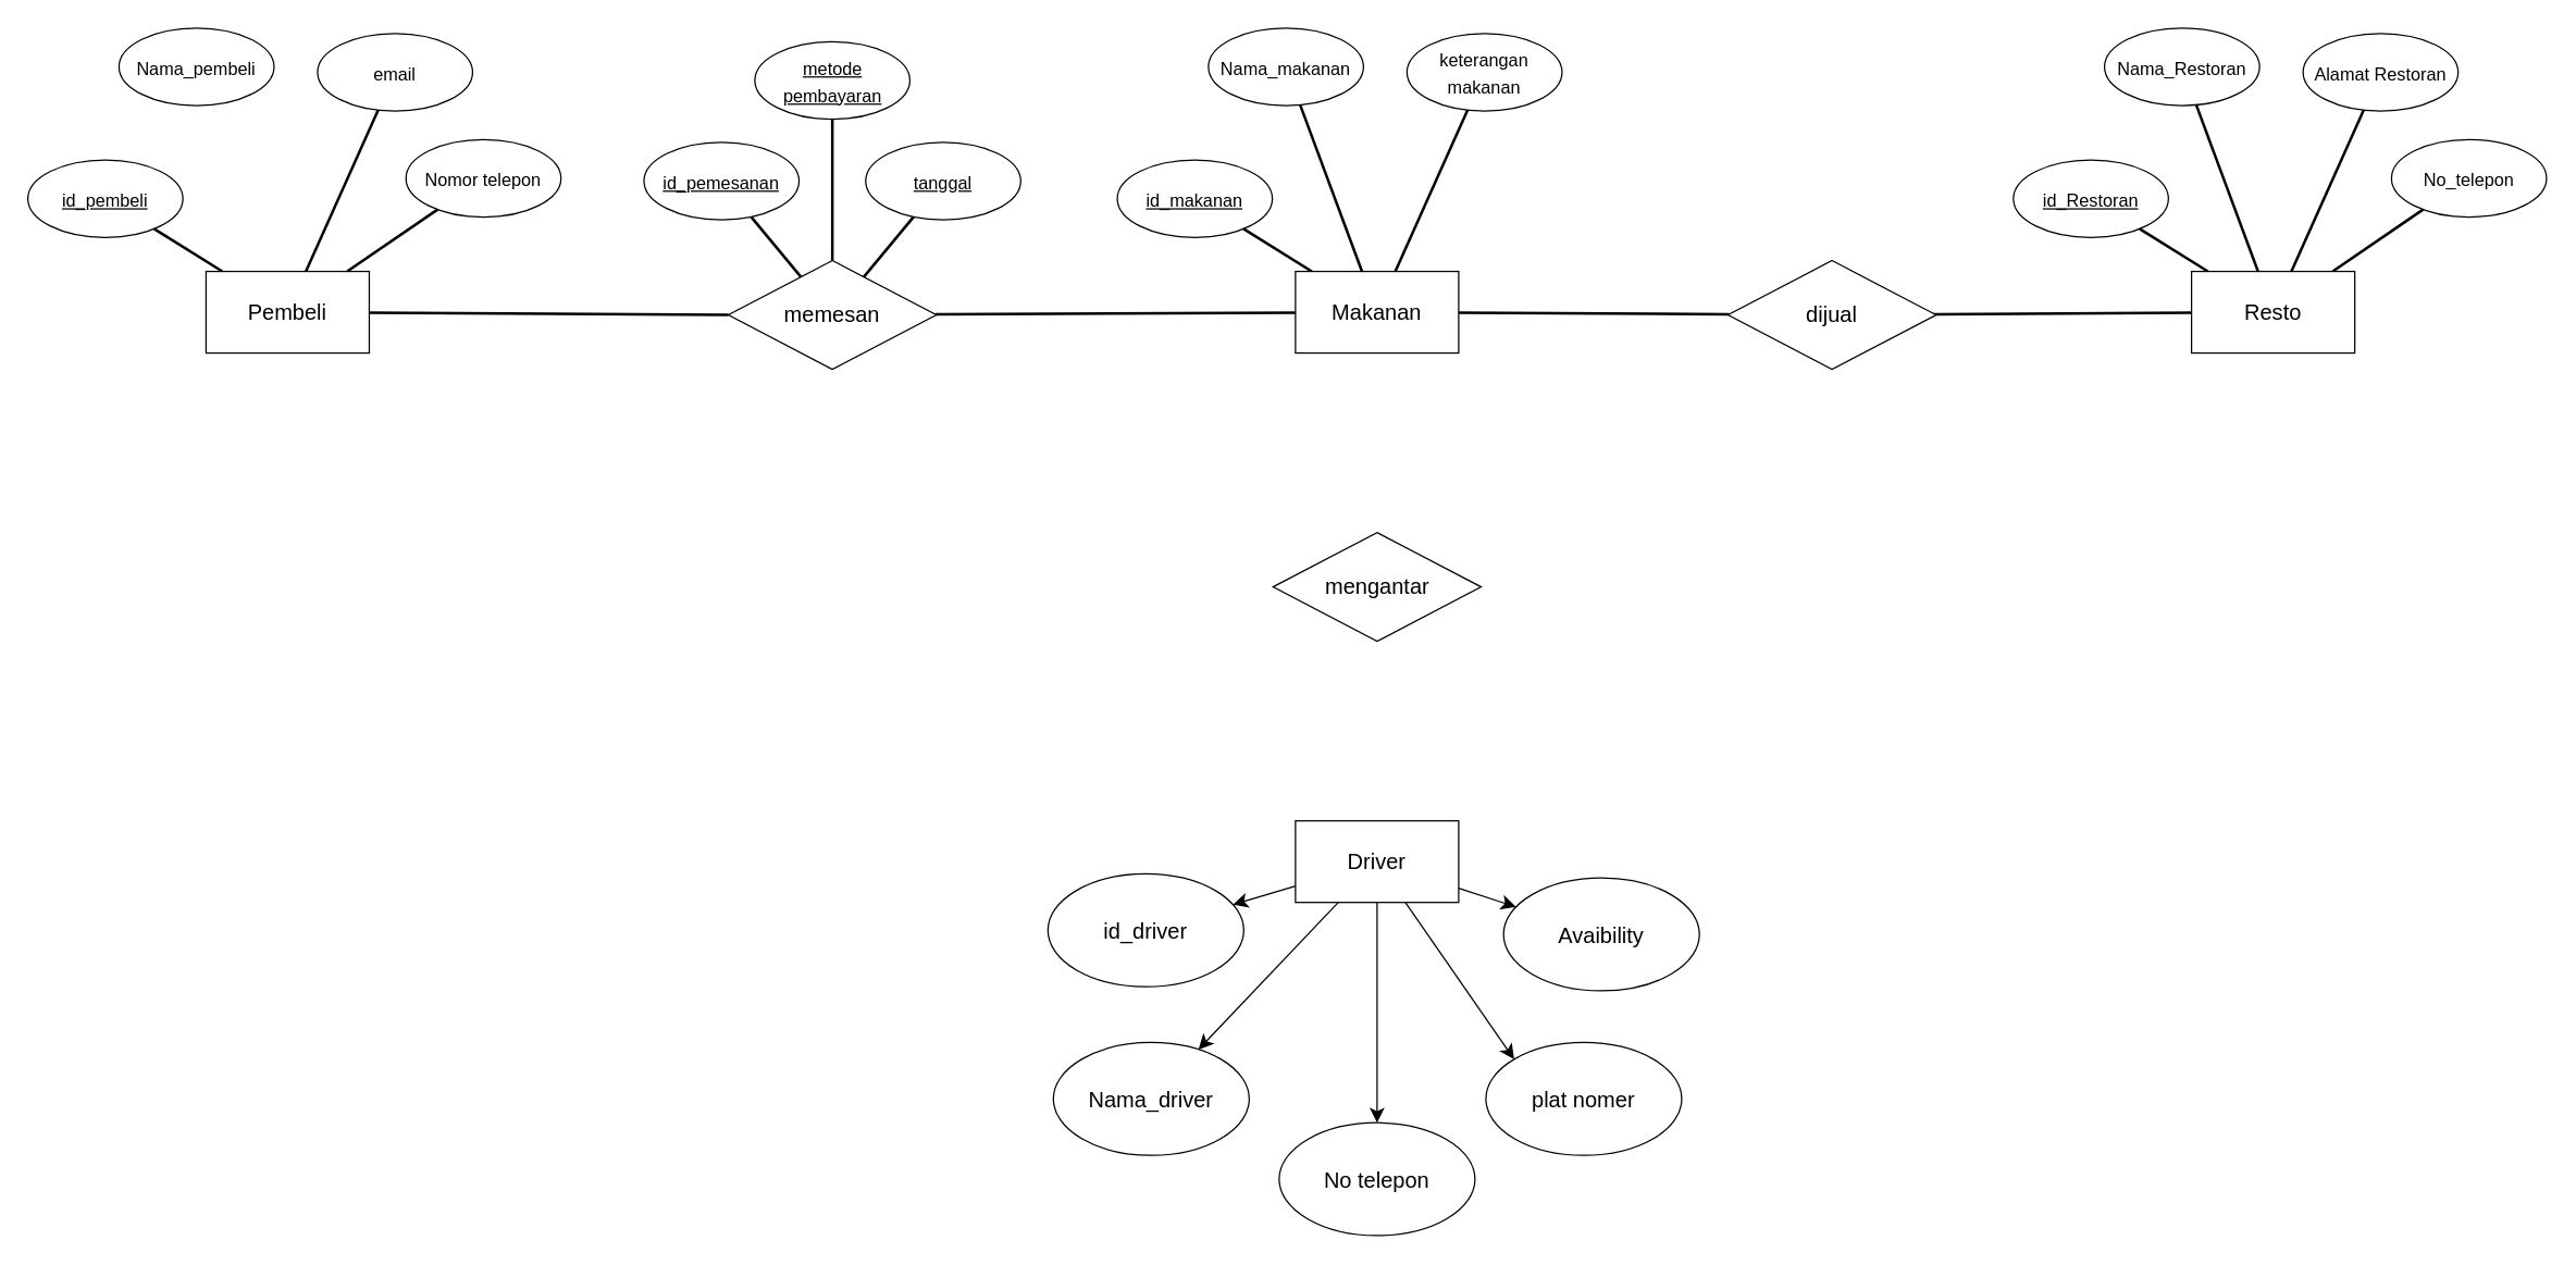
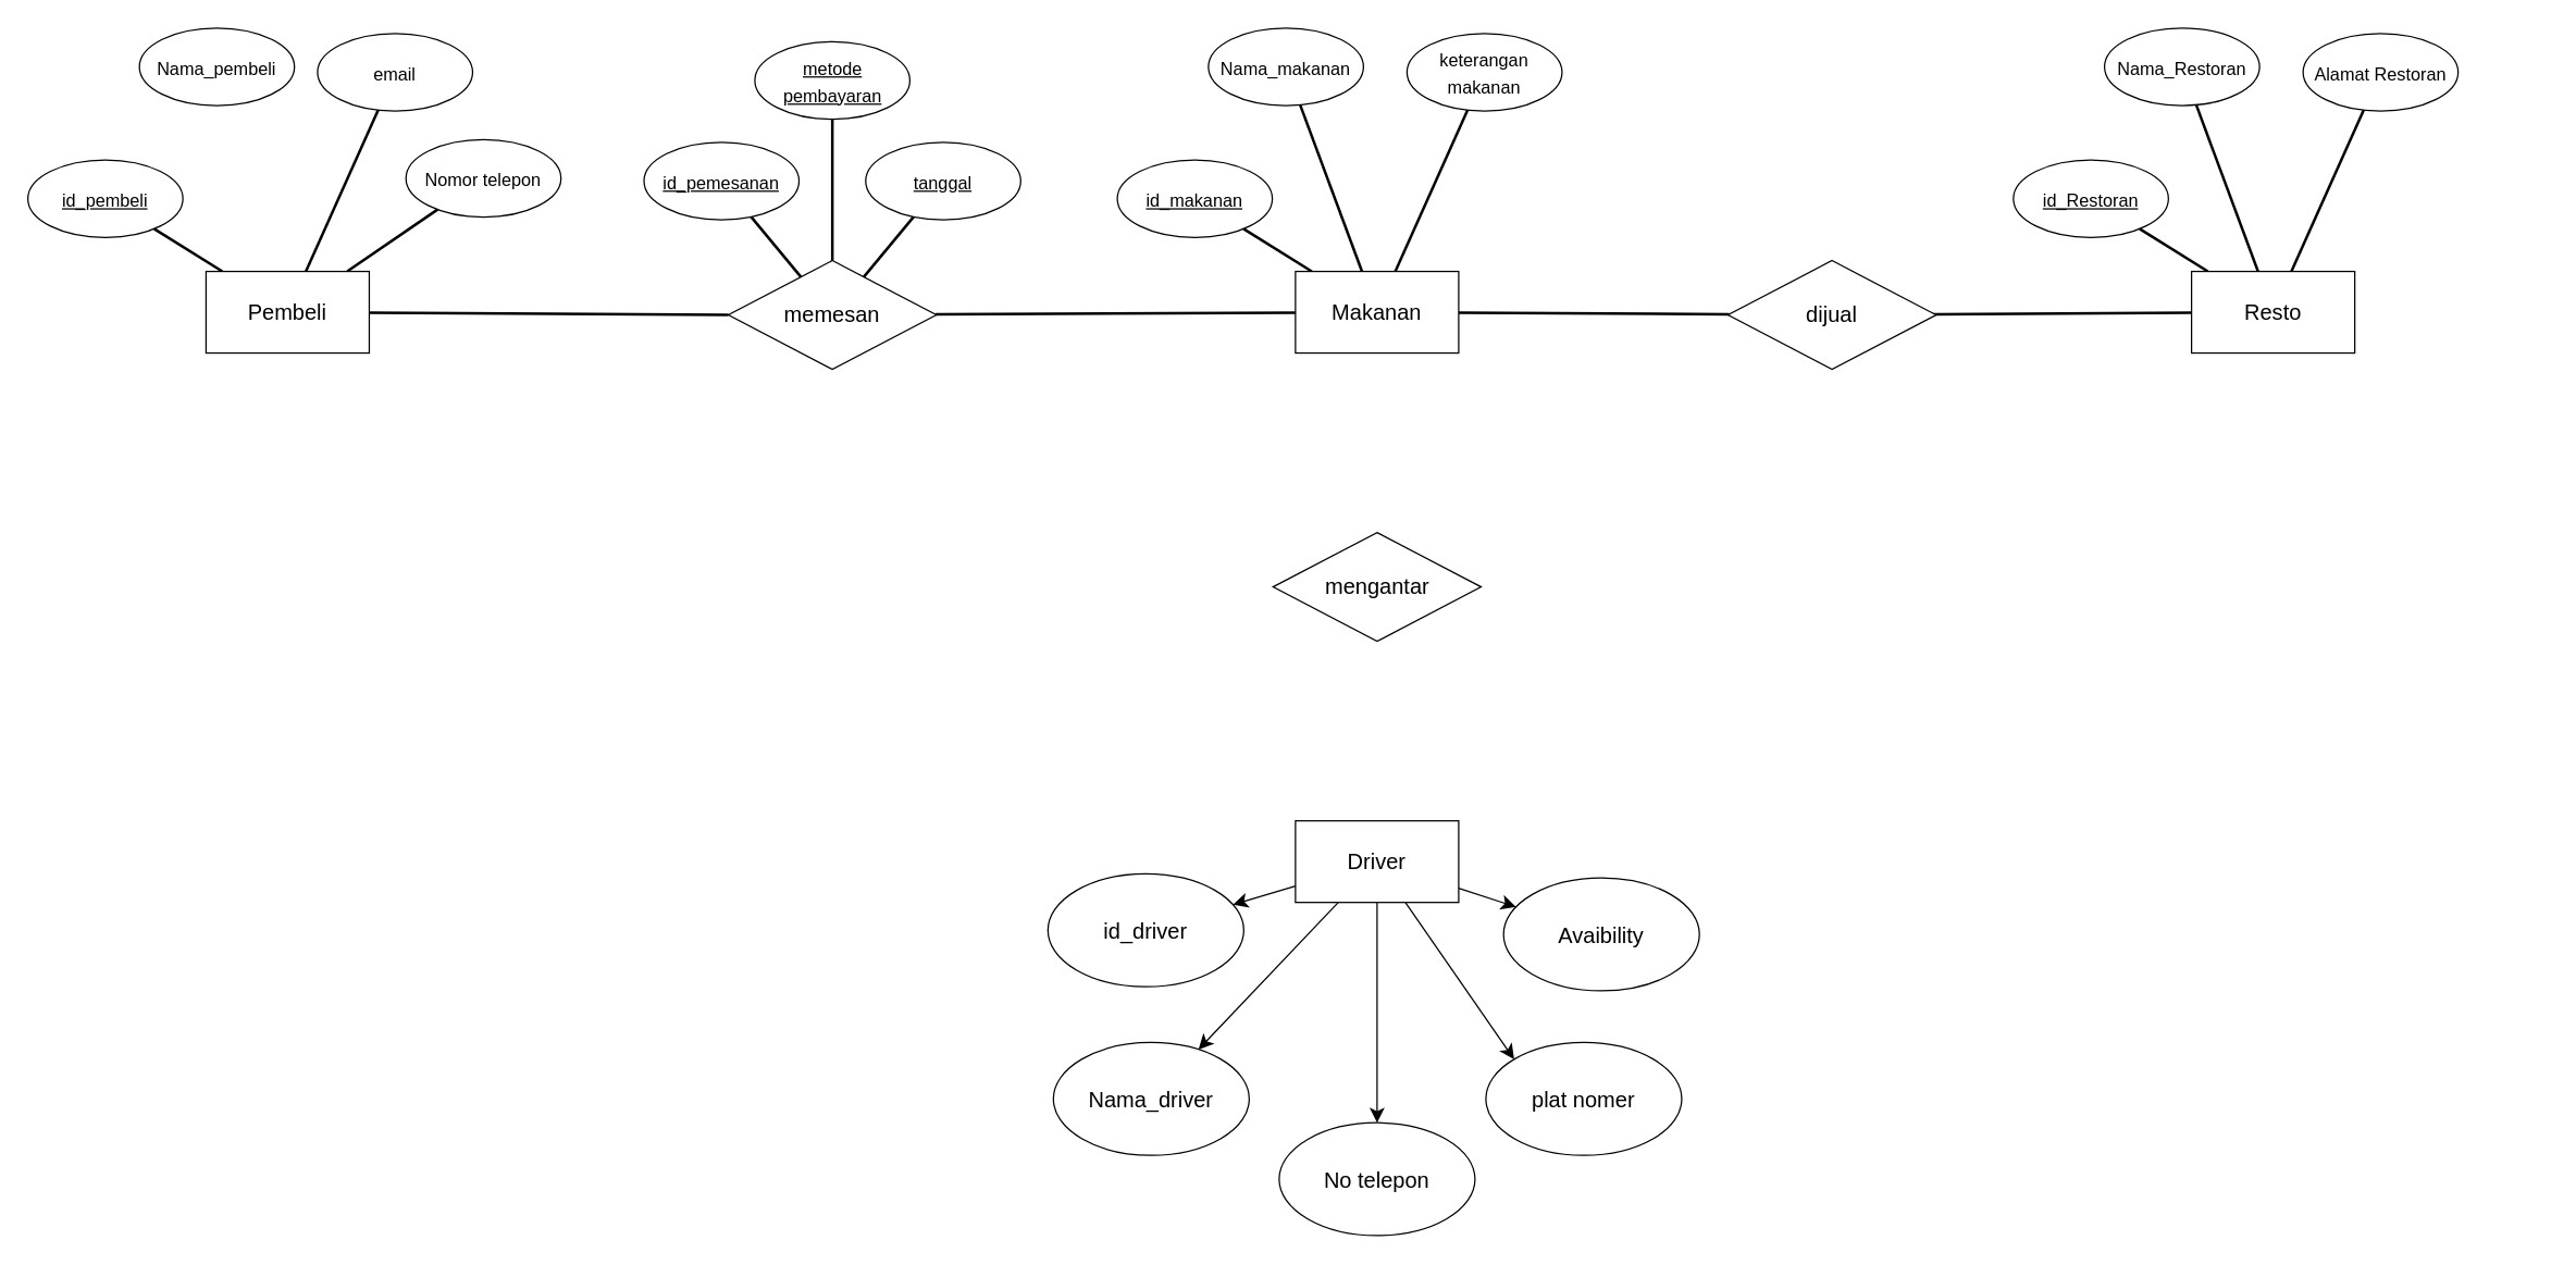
- <mxCell id="7" value="&lt;font style=&quot;font-size: 13px;&quot;&gt;Nama_pembeli&lt;/font&gt;" style="ellipse;whiteSpace=wrap;html=1;fontSize=16;" vertex="1" parent="1"><mxGeometry x="87" y="20" width="114" height="57" as="geometry" /></mxCell>
+ <mxCell id="7" value="&lt;font style=&quot;font-size: 13px;&quot;&gt;Nama_pembeli&lt;/font&gt;" style="ellipse;whiteSpace=wrap;html=1;fontSize=16;" vertex="1" parent="1"><mxGeometry x="102" y="20" width="114" height="57" as="geometry" /></mxCell>
- <mxCell id="34" value="&lt;font style=&quot;font-size: 13px;&quot;&gt;No_telepon&lt;/font&gt;" style="ellipse;whiteSpace=wrap;html=1;fontSize=16;" vertex="1" parent="1"><mxGeometry x="1757.85" y="102" width="114" height="57" as="geometry" /></mxCell>
- <mxCell id="30" style="edgeStyle=none;curved=1;rounded=0;orthogonalLoop=1;jettySize=auto;html=1;fontSize=12;startSize=8;endSize=8;strokeWidth=2;endArrow=none;endFill=0;" edge="1" parent="1" source="31" target="34"><mxGeometry relative="1" as="geometry" /></mxCell>
